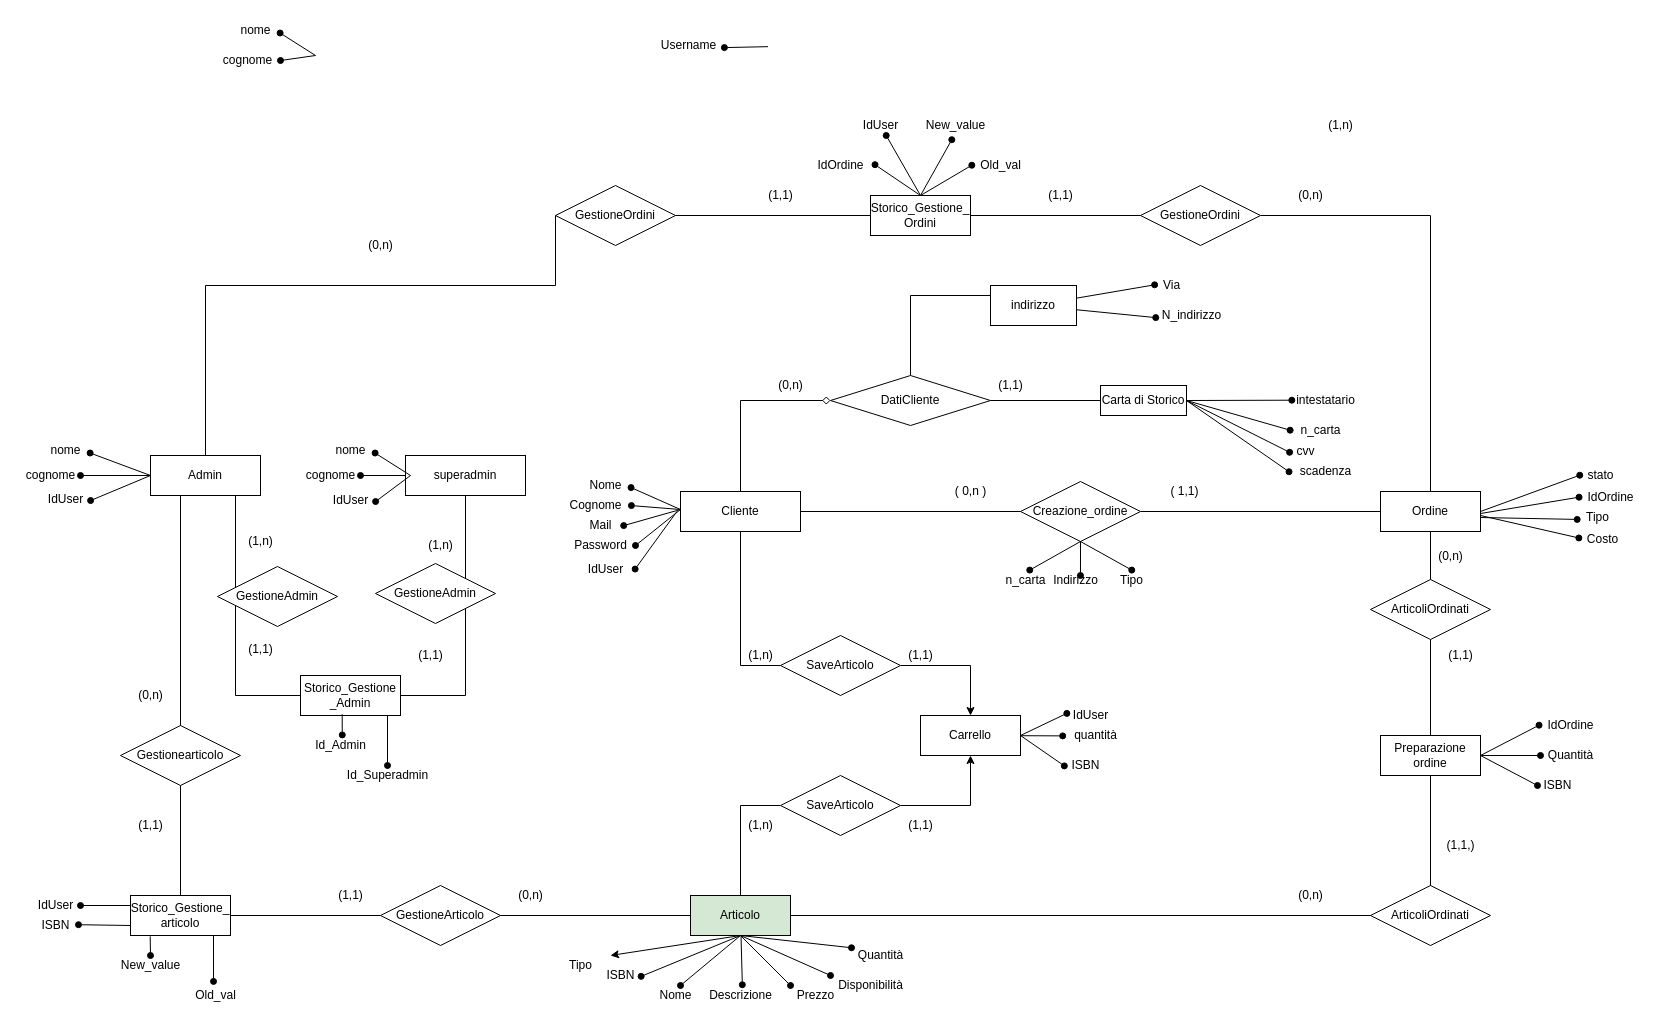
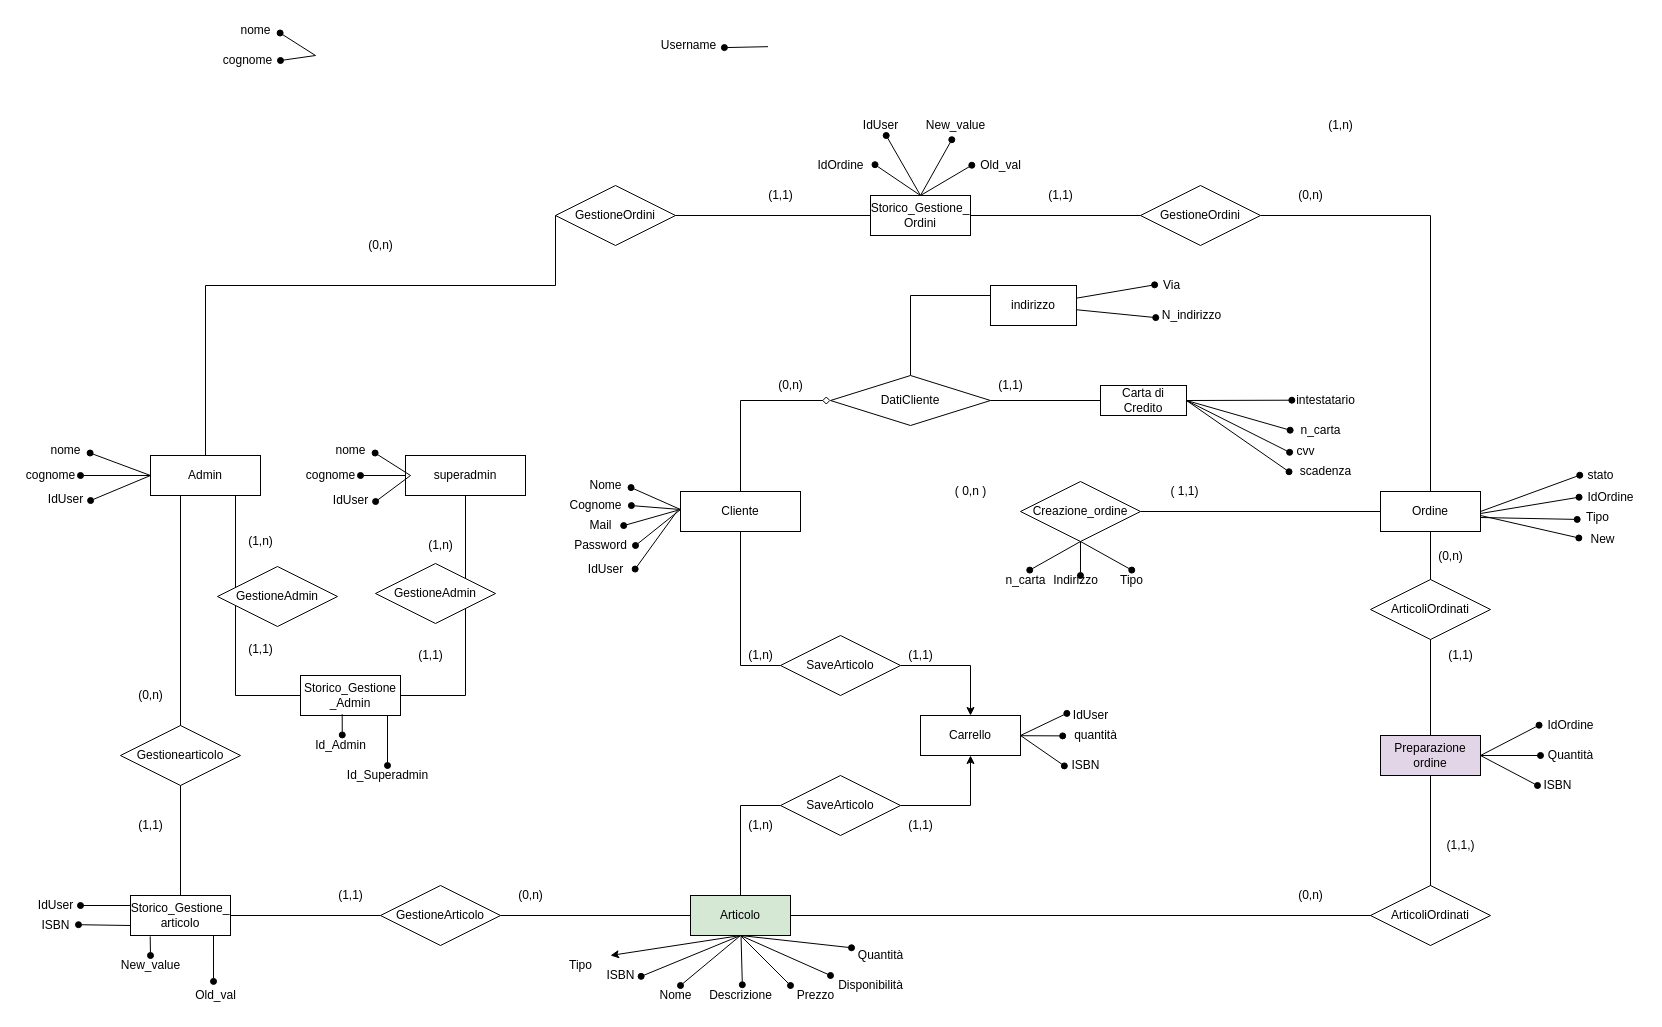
- <mxCell id="11" value="Carta di Storico" style="whiteSpace=wrap;html=1;align=center;" parent="1" vertex="1"><mxGeometry x="1100" y="385" width="86" height="30" as="geometry" /></mxCell>
+ <mxCell id="11" value="Carta di Credito" style="whiteSpace=wrap;html=1;align=center;" parent="1" vertex="1"><mxGeometry x="1100" y="385" width="86" height="30" as="geometry" /></mxCell>
- <mxCell id="17" value="" style="edgeStyle=orthogonalEdgeStyle;rounded=0;orthogonalLoop=1;jettySize=auto;html=1;endArrow=none;endFill=0;exitX=1;exitY=0.5;exitDx=0;exitDy=0;entryX=0;entryY=0.5;entryDx=0;entryDy=0;" parent="1" source="5" target="28" edge="1"><mxGeometry relative="1" as="geometry"><mxPoint x="1080" y="605" as="sourcePoint" /><mxPoint x="1165" y="605" as="targetPoint" /></mxGeometry></mxCell>
- <mxCell id="100" value="Costo" style="text;html=1;align=center;verticalAlign=middle;resizable=0;points=[];autosize=1;strokeColor=none;fillColor=none;" parent="1" vertex="1"><mxGeometry x="1577" y="529" width="50" height="20" as="geometry" /></mxCell>
+ <mxCell id="100" value="New" style="text;html=1;align=center;verticalAlign=middle;resizable=0;points=[];autosize=1;strokeColor=none;fillColor=none;" parent="1" vertex="1"><mxGeometry x="1577" y="529" width="50" height="20" as="geometry" /></mxCell>
- <mxCell id="70" value="Preparazione&lt;br&gt;ordine" style="whiteSpace=wrap;html=1;align=center;" parent="1" vertex="1"><mxGeometry x="1380" y="735" width="100" height="40" as="geometry" /></mxCell>
+ <mxCell id="70" value="Preparazione&lt;br&gt;ordine" style="whiteSpace=wrap;html=1;align=center;fillColor=#e1d5e7;" parent="1" vertex="1"><mxGeometry x="1380" y="735" width="100" height="40" as="geometry" /></mxCell>
